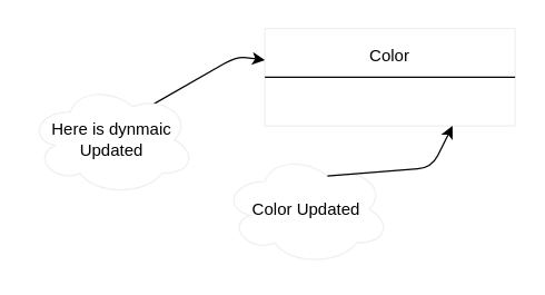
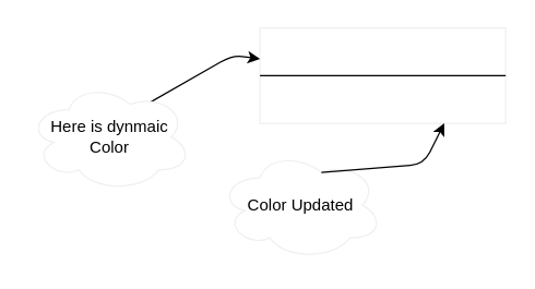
- <mxCell id="4" value="Color" style="text;strokeColor=none;align=center;fillColor=none;html=1;verticalAlign=middle;whiteSpace=wrap;rounded=0;" vertex="1" parent="1"><mxGeometry x="220" y="20" width="120" height="40" as="geometry" /></mxCell>
- <mxCell id="6" value="Here is dynmaic Updated" style="ellipse;shape=cloud;whiteSpace=wrap;html=1;strokeColor=#F0F0F0;" vertex="1" parent="1"><mxGeometry y="60" width="120" height="80" as="geometry" x="20" /></mxCell>
+ <mxCell id="6" value="Here is dynmaic Color" style="ellipse;shape=cloud;whiteSpace=wrap;html=1;strokeColor=#F0F0F0;" vertex="1" parent="1"><mxGeometry y="60" width="120" height="80" as="geometry" x="20" /></mxCell>
